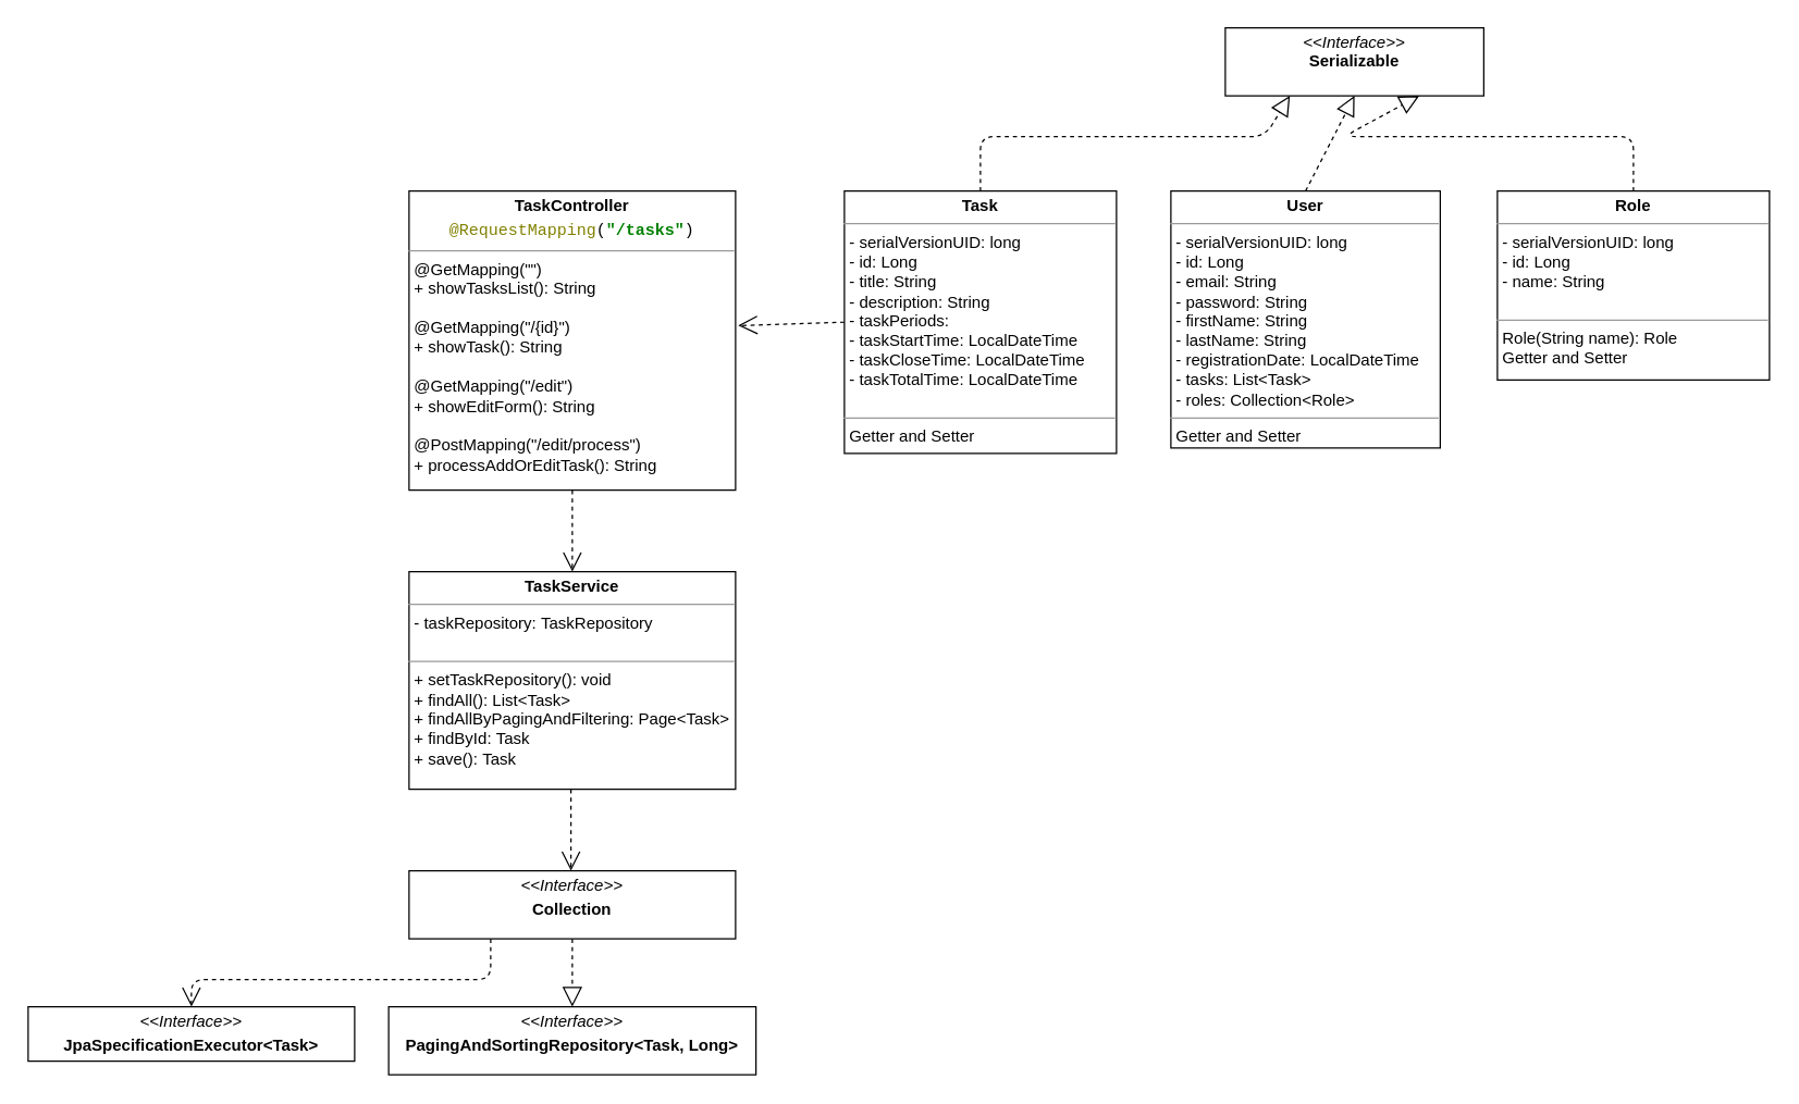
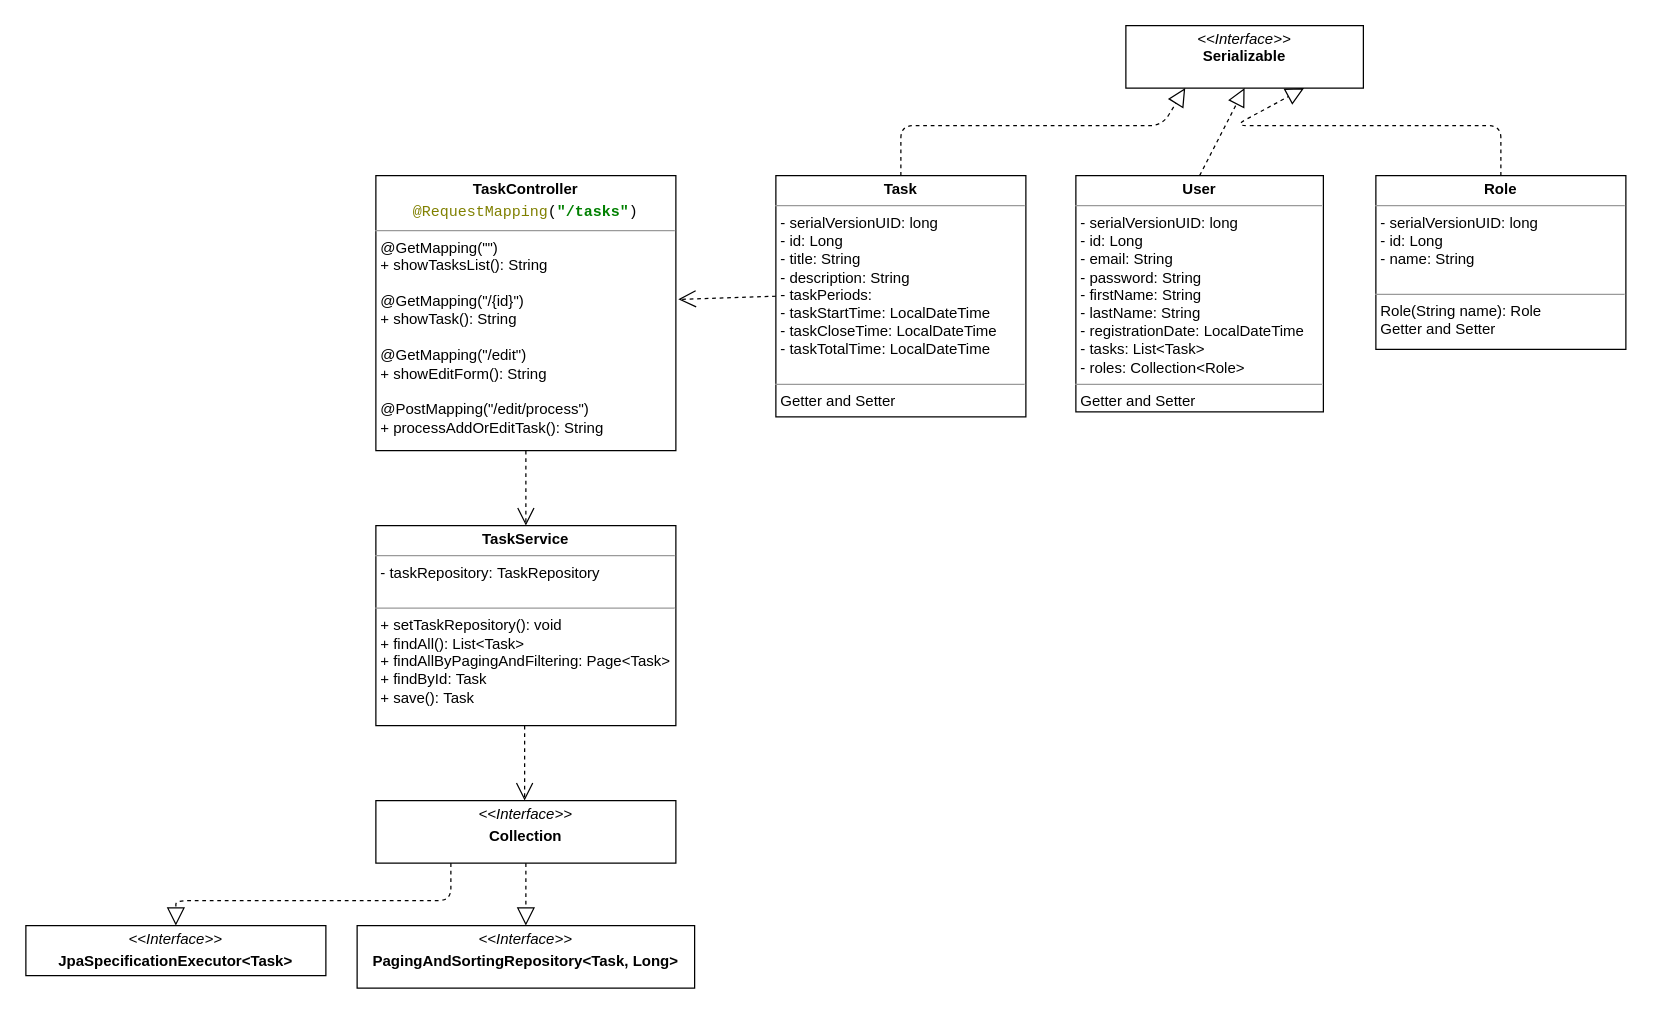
- <mxCell id="14" value="" style="endArrow=open;dashed=1;endFill=0;endSize=12;html=1;entryX=0.5;entryY=0;entryDx=0;entryDy=0;exitX=0.25;exitY=1;exitDx=0;exitDy=0;" edge="1" parent="1" source="11" target="13"><mxGeometry width="160" relative="1" as="geometry"><mxPoint x="20" y="810" as="sourcePoint" /><mxPoint x="180" y="810" as="targetPoint" /><Array as="points"><mxPoint x="360" y="720" /><mxPoint x="140" y="720" /></Array></mxGeometry></mxCell>
+ <mxCell id="14" value="" style="endArrow=block;dashed=1;endFill=0;endSize=12;html=1;entryX=0.5;entryY=0;entryDx=0;entryDy=0;exitX=0.25;exitY=1;exitDx=0;exitDy=0;" edge="1" parent="1" source="11" target="13"><mxGeometry width="160" relative="1" as="geometry"><mxPoint x="20" y="810" as="sourcePoint" /><mxPoint x="180" y="810" as="targetPoint" /><Array as="points"><mxPoint x="360" y="720" /><mxPoint x="140" y="720" /></Array></mxGeometry></mxCell>
